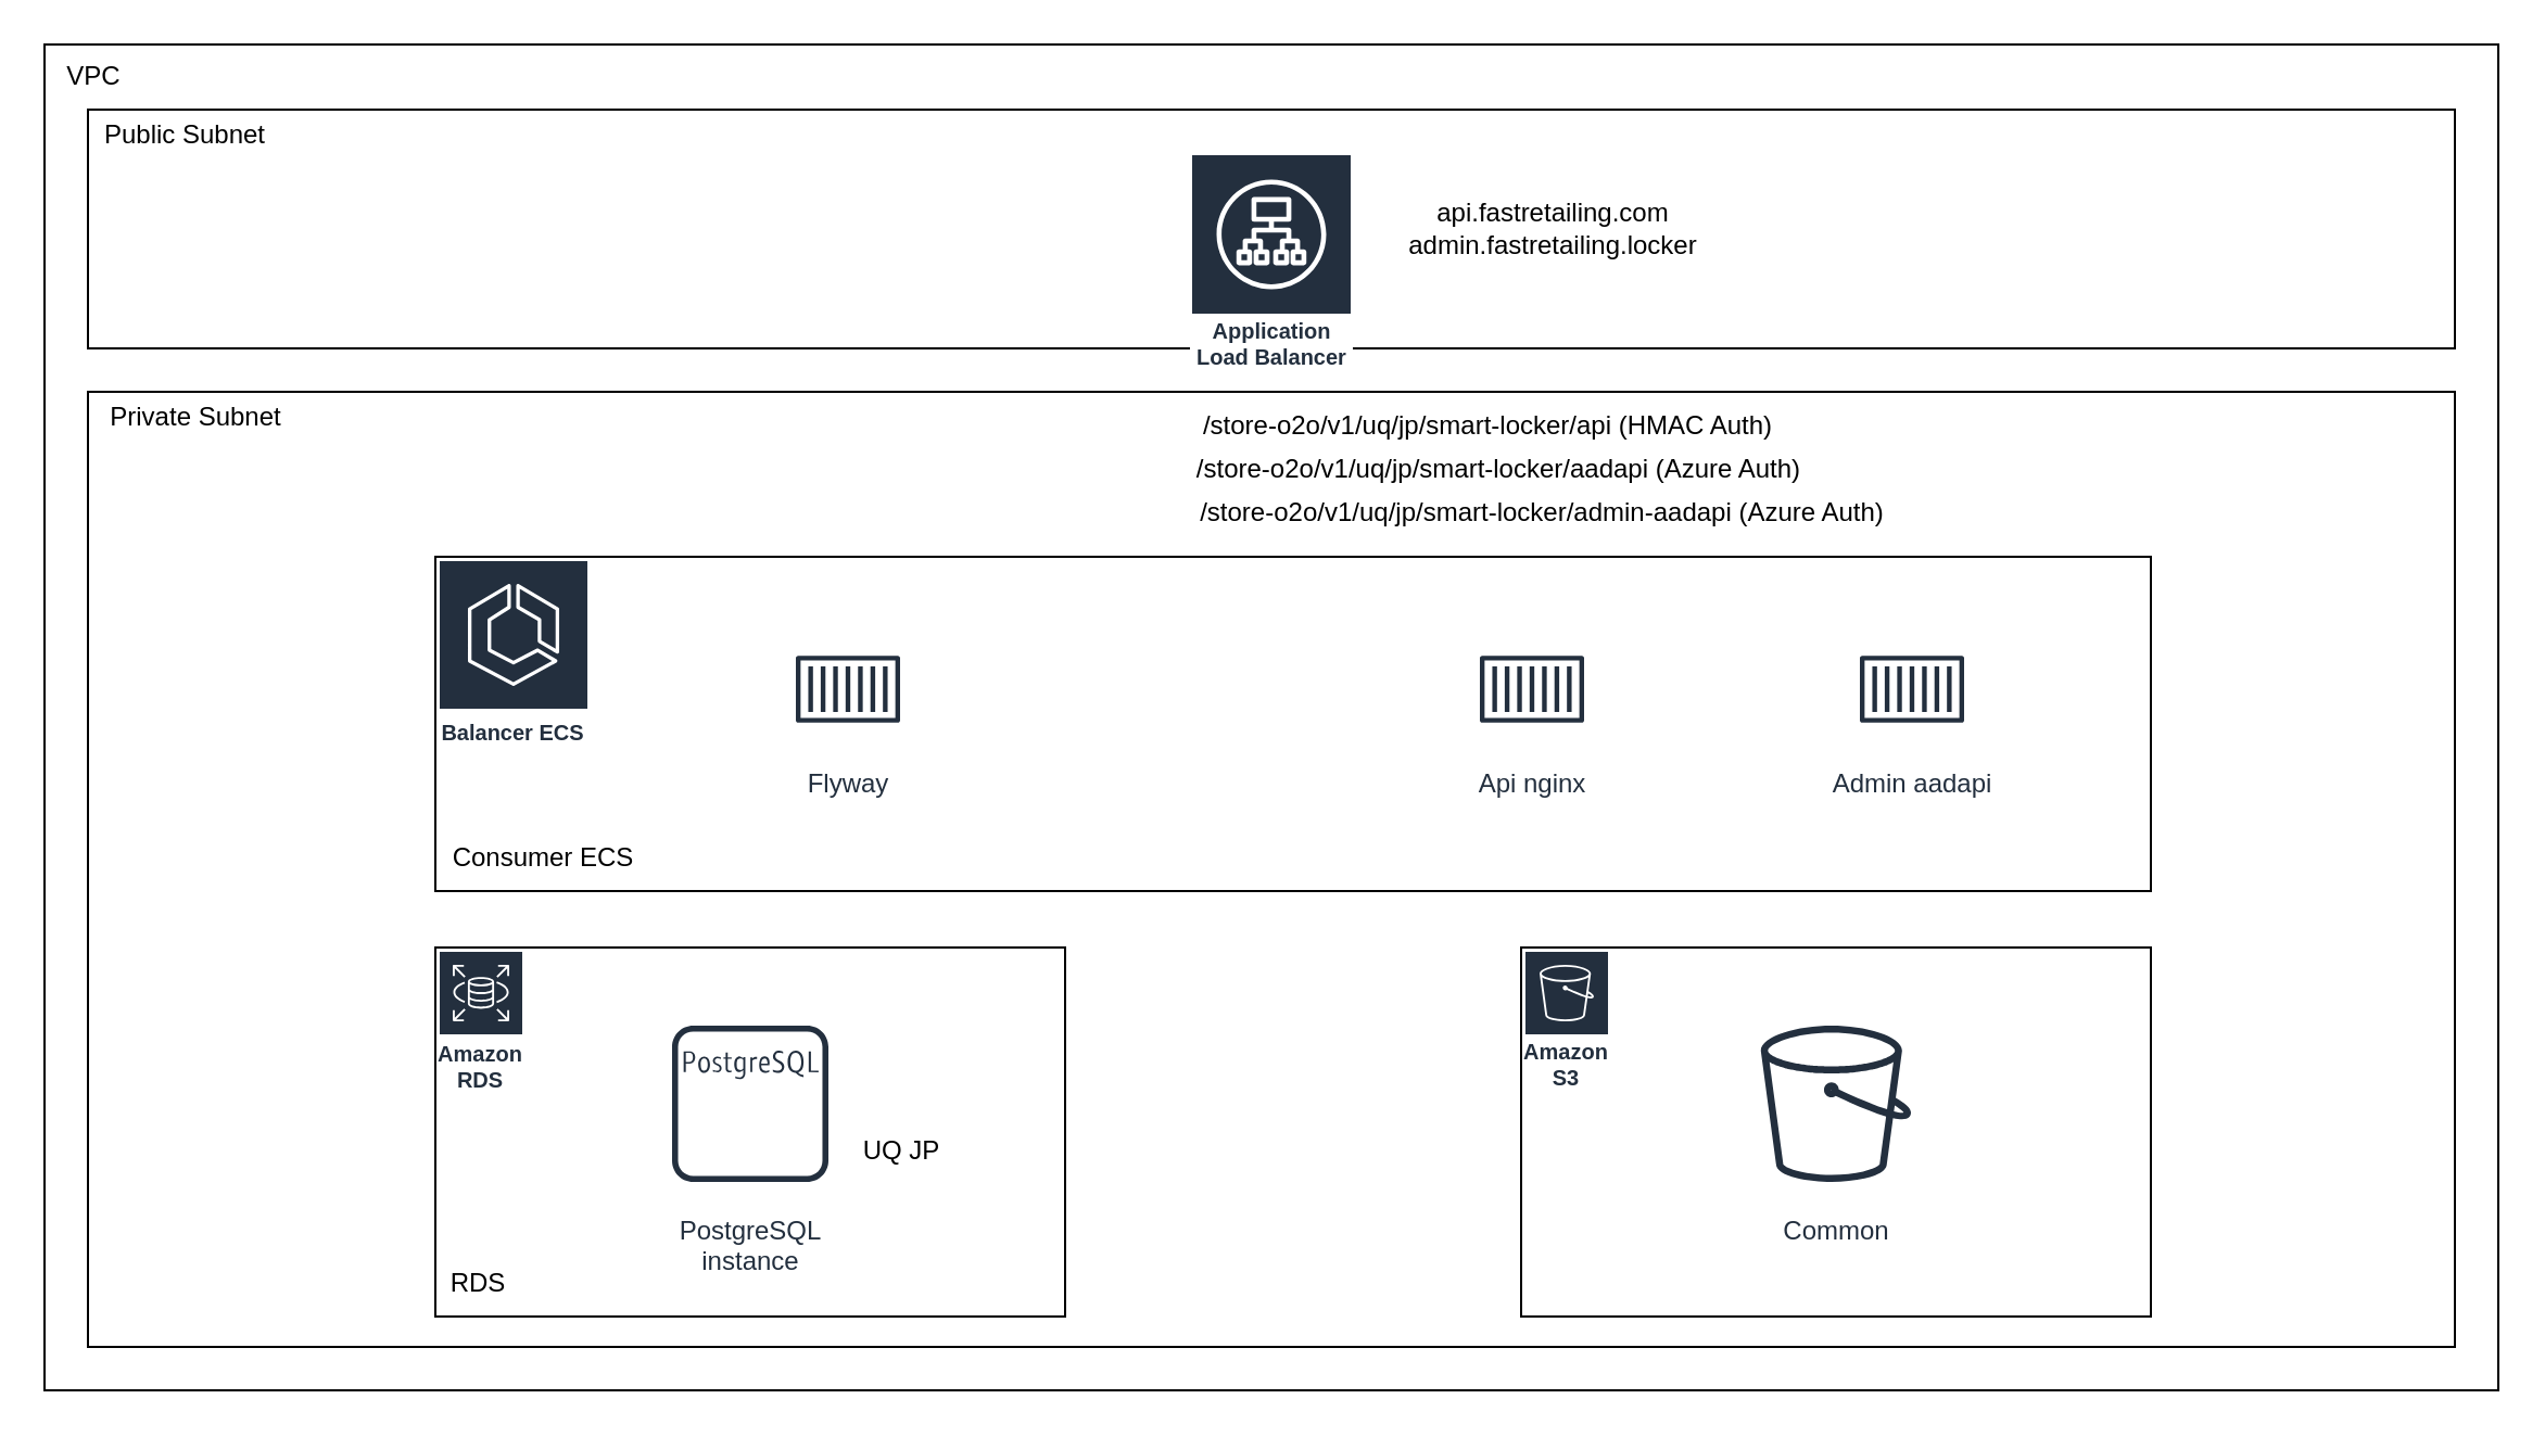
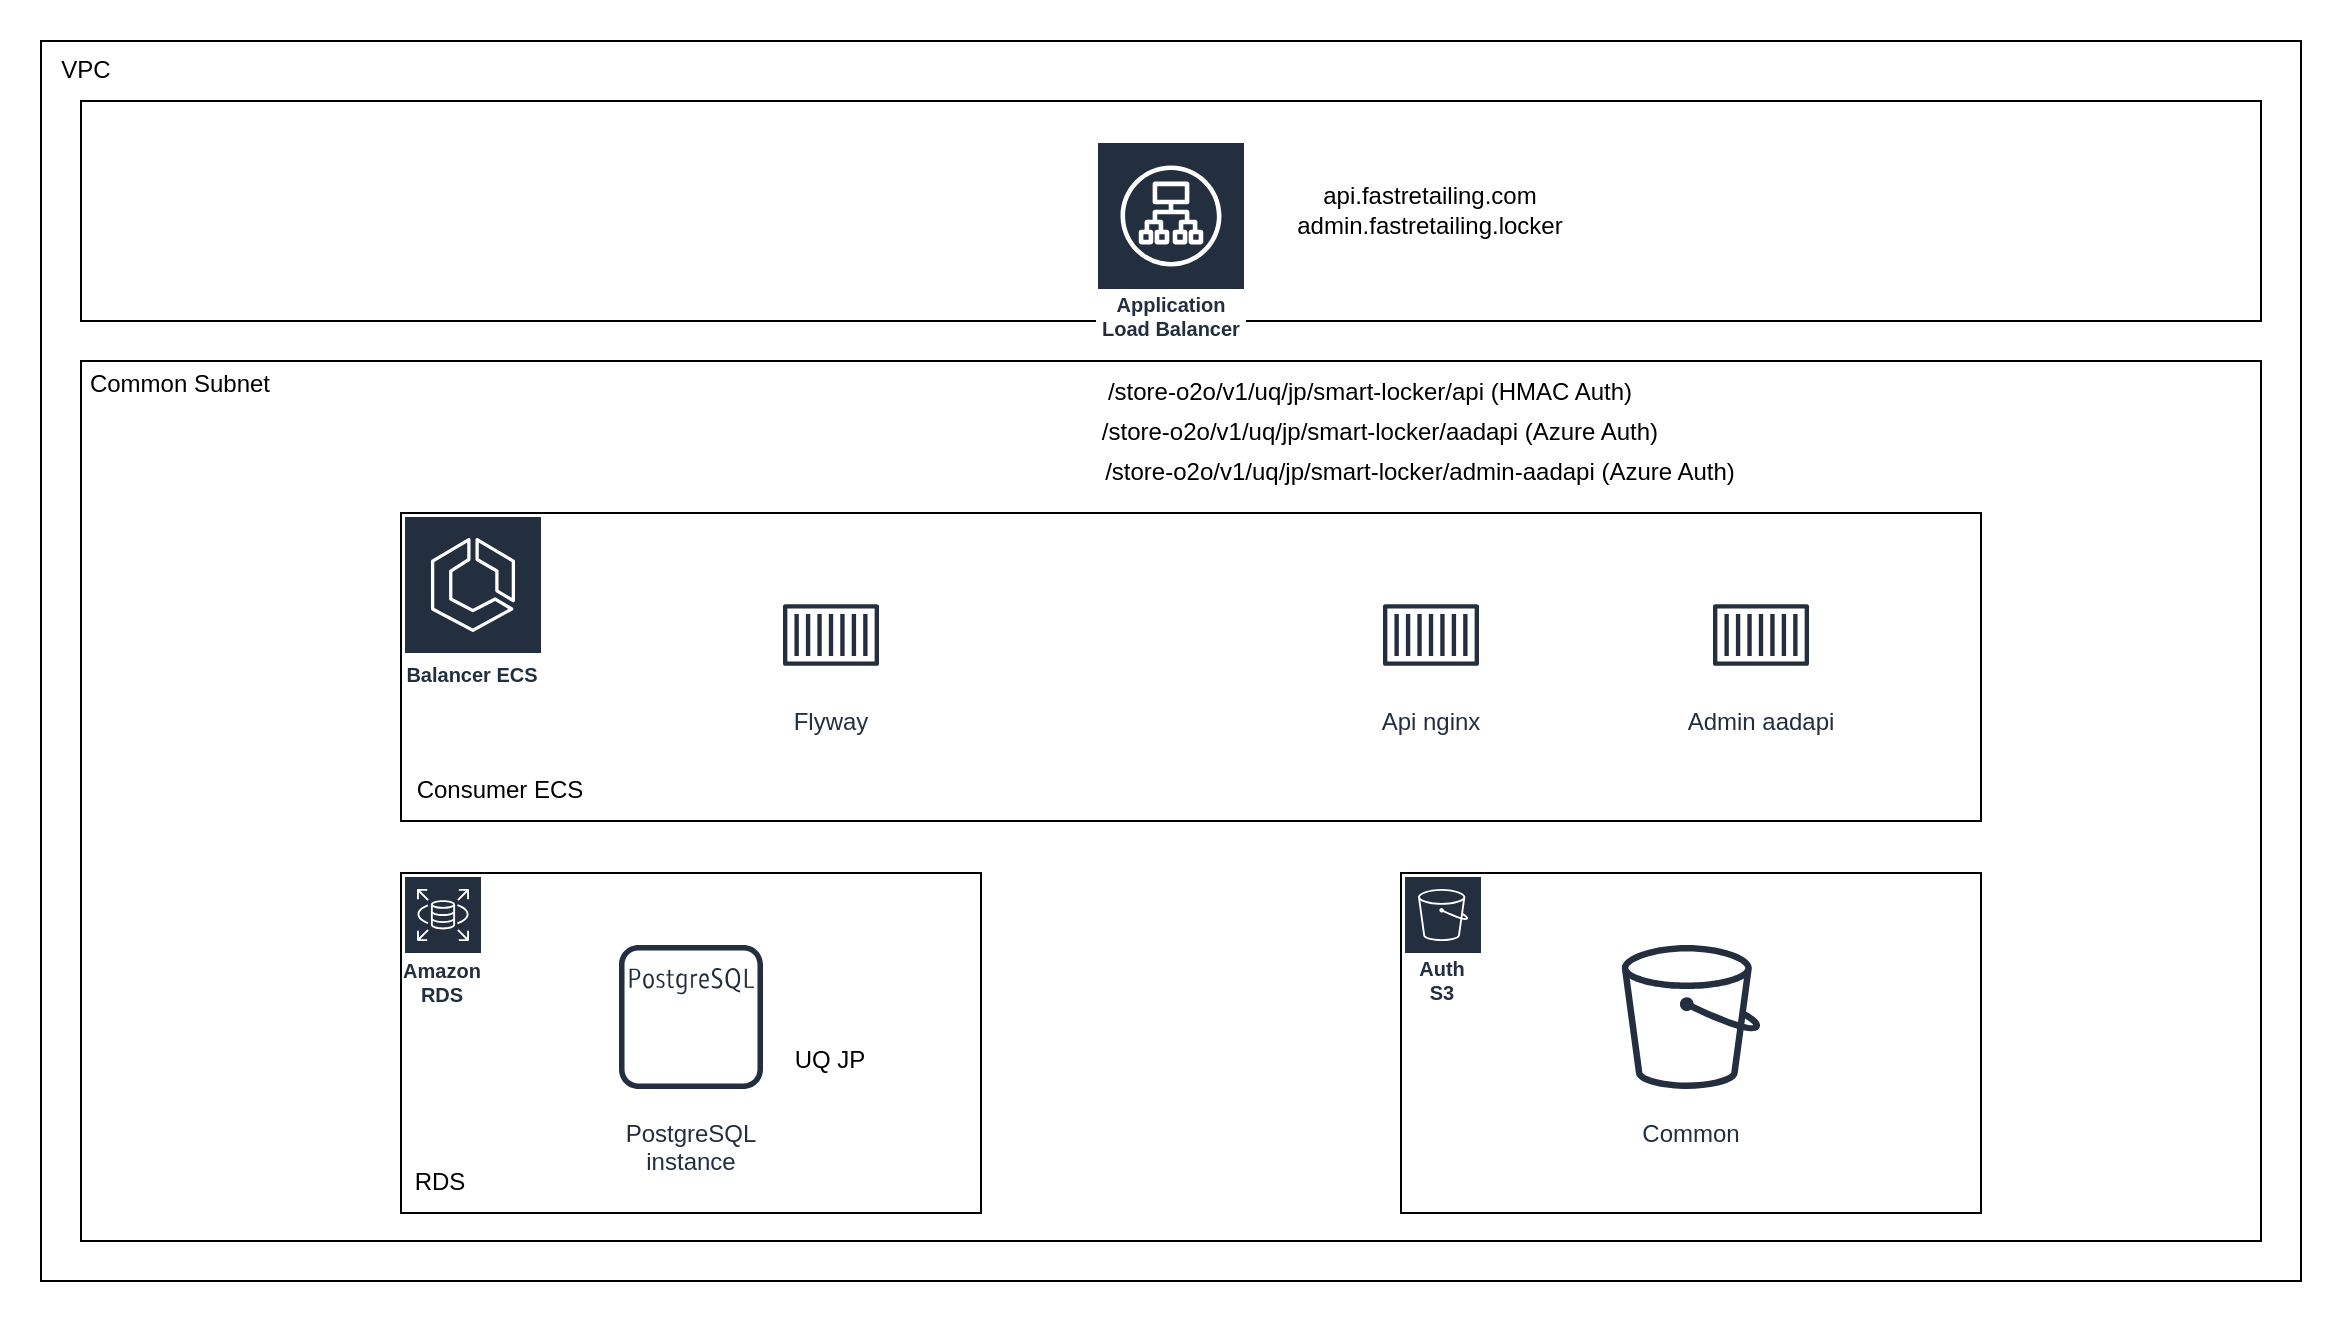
- <mxCell id="6" value="Public Subnet" style="text;html=1;strokeColor=none;fillColor=none;align=center;verticalAlign=middle;whiteSpace=wrap;rounded=0;" parent="1" vertex="1"><mxGeometry x="40" y="52" width="90" height="20" as="geometry" /></mxCell>
- <mxCell id="7" value="Private Subnet" style="text;html=1;strokeColor=none;fillColor=none;align=center;verticalAlign=middle;whiteSpace=wrap;rounded=0;" parent="1" vertex="1"><mxGeometry x="40" y="182" width="100" height="20" as="geometry" /></mxCell>
+ <mxCell id="7" value="Common Subnet" style="text;html=1;strokeColor=none;fillColor=none;align=center;verticalAlign=middle;whiteSpace=wrap;rounded=0;" parent="1" vertex="1"><mxGeometry x="40" y="182" width="100" height="20" as="geometry" /></mxCell>
- <mxCell id="13" value="Flyway" style="sketch=0;outlineConnect=0;fontColor=#232F3E;gradientColor=none;strokeColor=#232F3E;fillColor=#ffffff;dashed=0;verticalLabelPosition=bottom;verticalAlign=top;align=center;html=1;fontSize=12;fontStyle=0;aspect=fixed;shape=mxgraph.aws4.resourceIcon;resIcon=mxgraph.aws4.container_1;" parent="1" vertex="1"><mxGeometry x="360" y="287" width="60" height="60" as="geometry" /></mxCell>
+ <mxCell id="13" value="Flyway" style="sketch=0;outlineConnect=0;fontColor=#232F3E;gradientColor=none;strokeColor=#232F3E;fillColor=#ffffff;dashed=0;verticalLabelPosition=bottom;verticalAlign=top;align=center;html=1;fontSize=12;fontStyle=0;aspect=fixed;shape=mxgraph.aws4.resourceIcon;resIcon=mxgraph.aws4.container_1;" parent="1" vertex="1"><mxGeometry x="385" y="287" width="60" height="60" as="geometry" /></mxCell>
- <mxCell id="14" value="Api nginx" style="sketch=0;outlineConnect=0;fontColor=#232F3E;gradientColor=none;strokeColor=#232F3E;fillColor=#ffffff;dashed=0;verticalLabelPosition=bottom;verticalAlign=top;align=center;html=1;fontSize=12;fontStyle=0;aspect=fixed;shape=mxgraph.aws4.resourceIcon;resIcon=mxgraph.aws4.container_1;" parent="1" vertex="1"><mxGeometry x="675" y="287" width="60" height="60" as="geometry" /></mxCell>
+ <mxCell id="14" value="Api nginx" style="sketch=0;outlineConnect=0;fontColor=#232F3E;gradientColor=none;strokeColor=#232F3E;fillColor=#ffffff;dashed=0;verticalLabelPosition=bottom;verticalAlign=top;align=center;html=1;fontSize=12;fontStyle=0;aspect=fixed;shape=mxgraph.aws4.resourceIcon;resIcon=mxgraph.aws4.container_1;" parent="1" vertex="1"><mxGeometry x="685" y="287" width="60" height="60" as="geometry" /></mxCell>
- <mxCell id="23" value="Amazon S3" style="sketch=0;outlineConnect=0;fontColor=#232F3E;gradientColor=none;strokeColor=#ffffff;fillColor=#232F3E;dashed=0;verticalLabelPosition=middle;verticalAlign=bottom;align=center;html=1;whiteSpace=wrap;fontSize=10;fontStyle=1;spacing=3;shape=mxgraph.aws4.productIcon;prIcon=mxgraph.aws4.s3;" parent="1" vertex="1"><mxGeometry x="701" y="437" width="40" height="69" as="geometry" /></mxCell>
+ <mxCell id="23" value="Auth S3" style="sketch=0;outlineConnect=0;fontColor=#232F3E;gradientColor=none;strokeColor=#ffffff;fillColor=#232F3E;dashed=0;verticalLabelPosition=middle;verticalAlign=bottom;align=center;html=1;whiteSpace=wrap;fontSize=10;fontStyle=1;spacing=3;shape=mxgraph.aws4.productIcon;prIcon=mxgraph.aws4.s3;" parent="1" vertex="1"><mxGeometry x="701" y="437" width="40" height="69" as="geometry" /></mxCell>
